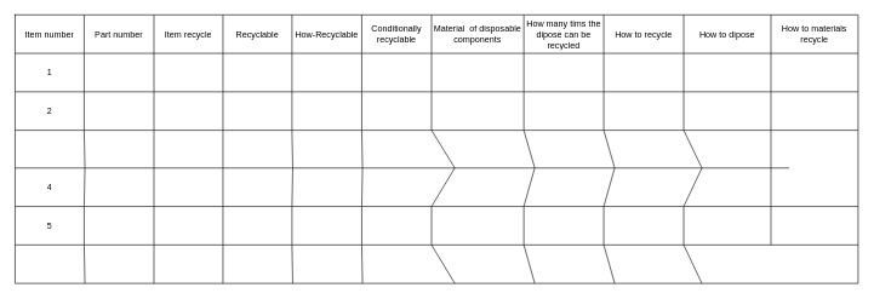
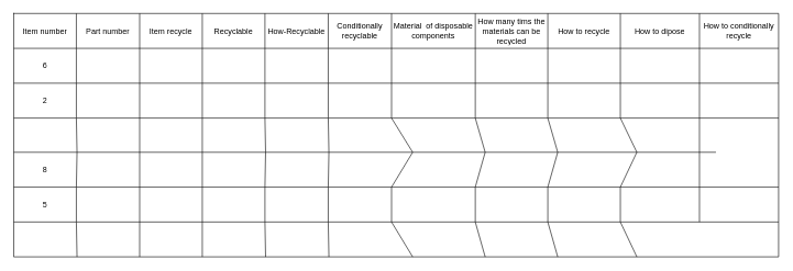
- <mxCell id="11" value="How many tims the dipose can be recycled" style="shape=partialRectangle;html=1;whiteSpace=wrap;connectable=0;overflow=hidden;fillColor=none;top=0;left=0;bottom=0;right=0;" vertex="1" parent="3"><mxGeometry x="700" width="110" height="53" as="geometry" /></mxCell>
+ <mxCell id="11" value="How many tims the materials can be recycled" style="shape=partialRectangle;html=1;whiteSpace=wrap;connectable=0;overflow=hidden;fillColor=none;top=0;left=0;bottom=0;right=0;" vertex="1" parent="3"><mxGeometry x="700" width="110" height="53" as="geometry" /></mxCell>
- <mxCell id="14" value="How to materials recycle" style="shape=partialRectangle;html=1;whiteSpace=wrap;connectable=0;overflow=hidden;fillColor=none;top=0;left=0;bottom=0;right=0;" vertex="1" parent="3"><mxGeometry x="1040" width="120" height="53" as="geometry" /></mxCell>
+ <mxCell id="14" value="How to conditionally recycle" style="shape=partialRectangle;html=1;whiteSpace=wrap;connectable=0;overflow=hidden;fillColor=none;top=0;left=0;bottom=0;right=0;" vertex="1" parent="3"><mxGeometry x="1040" width="120" height="53" as="geometry" /></mxCell>
- <mxCell id="16" value="1" style="shape=partialRectangle;html=1;whiteSpace=wrap;connectable=0;overflow=hidden;fillColor=none;top=0;left=0;bottom=0;right=0;" vertex="1" parent="15"><mxGeometry width="95" height="53" as="geometry" /></mxCell>
+ <mxCell id="16" value="6" style="shape=partialRectangle;html=1;whiteSpace=wrap;connectable=0;overflow=hidden;fillColor=none;top=0;left=0;bottom=0;right=0;" vertex="1" parent="15"><mxGeometry width="95" height="53" as="geometry" /></mxCell>
- <mxCell id="51" value="4" style="shape=partialRectangle;html=1;whiteSpace=wrap;connectable=0;overflow=hidden;fillColor=none;top=0;left=0;bottom=0;right=0;" vertex="1" parent="50"><mxGeometry width="95" height="53" as="geometry" /></mxCell>
+ <mxCell id="51" value="8" style="shape=partialRectangle;html=1;whiteSpace=wrap;connectable=0;overflow=hidden;fillColor=none;top=0;left=0;bottom=0;right=0;" vertex="1" parent="50"><mxGeometry width="95" height="53" as="geometry" /></mxCell>
